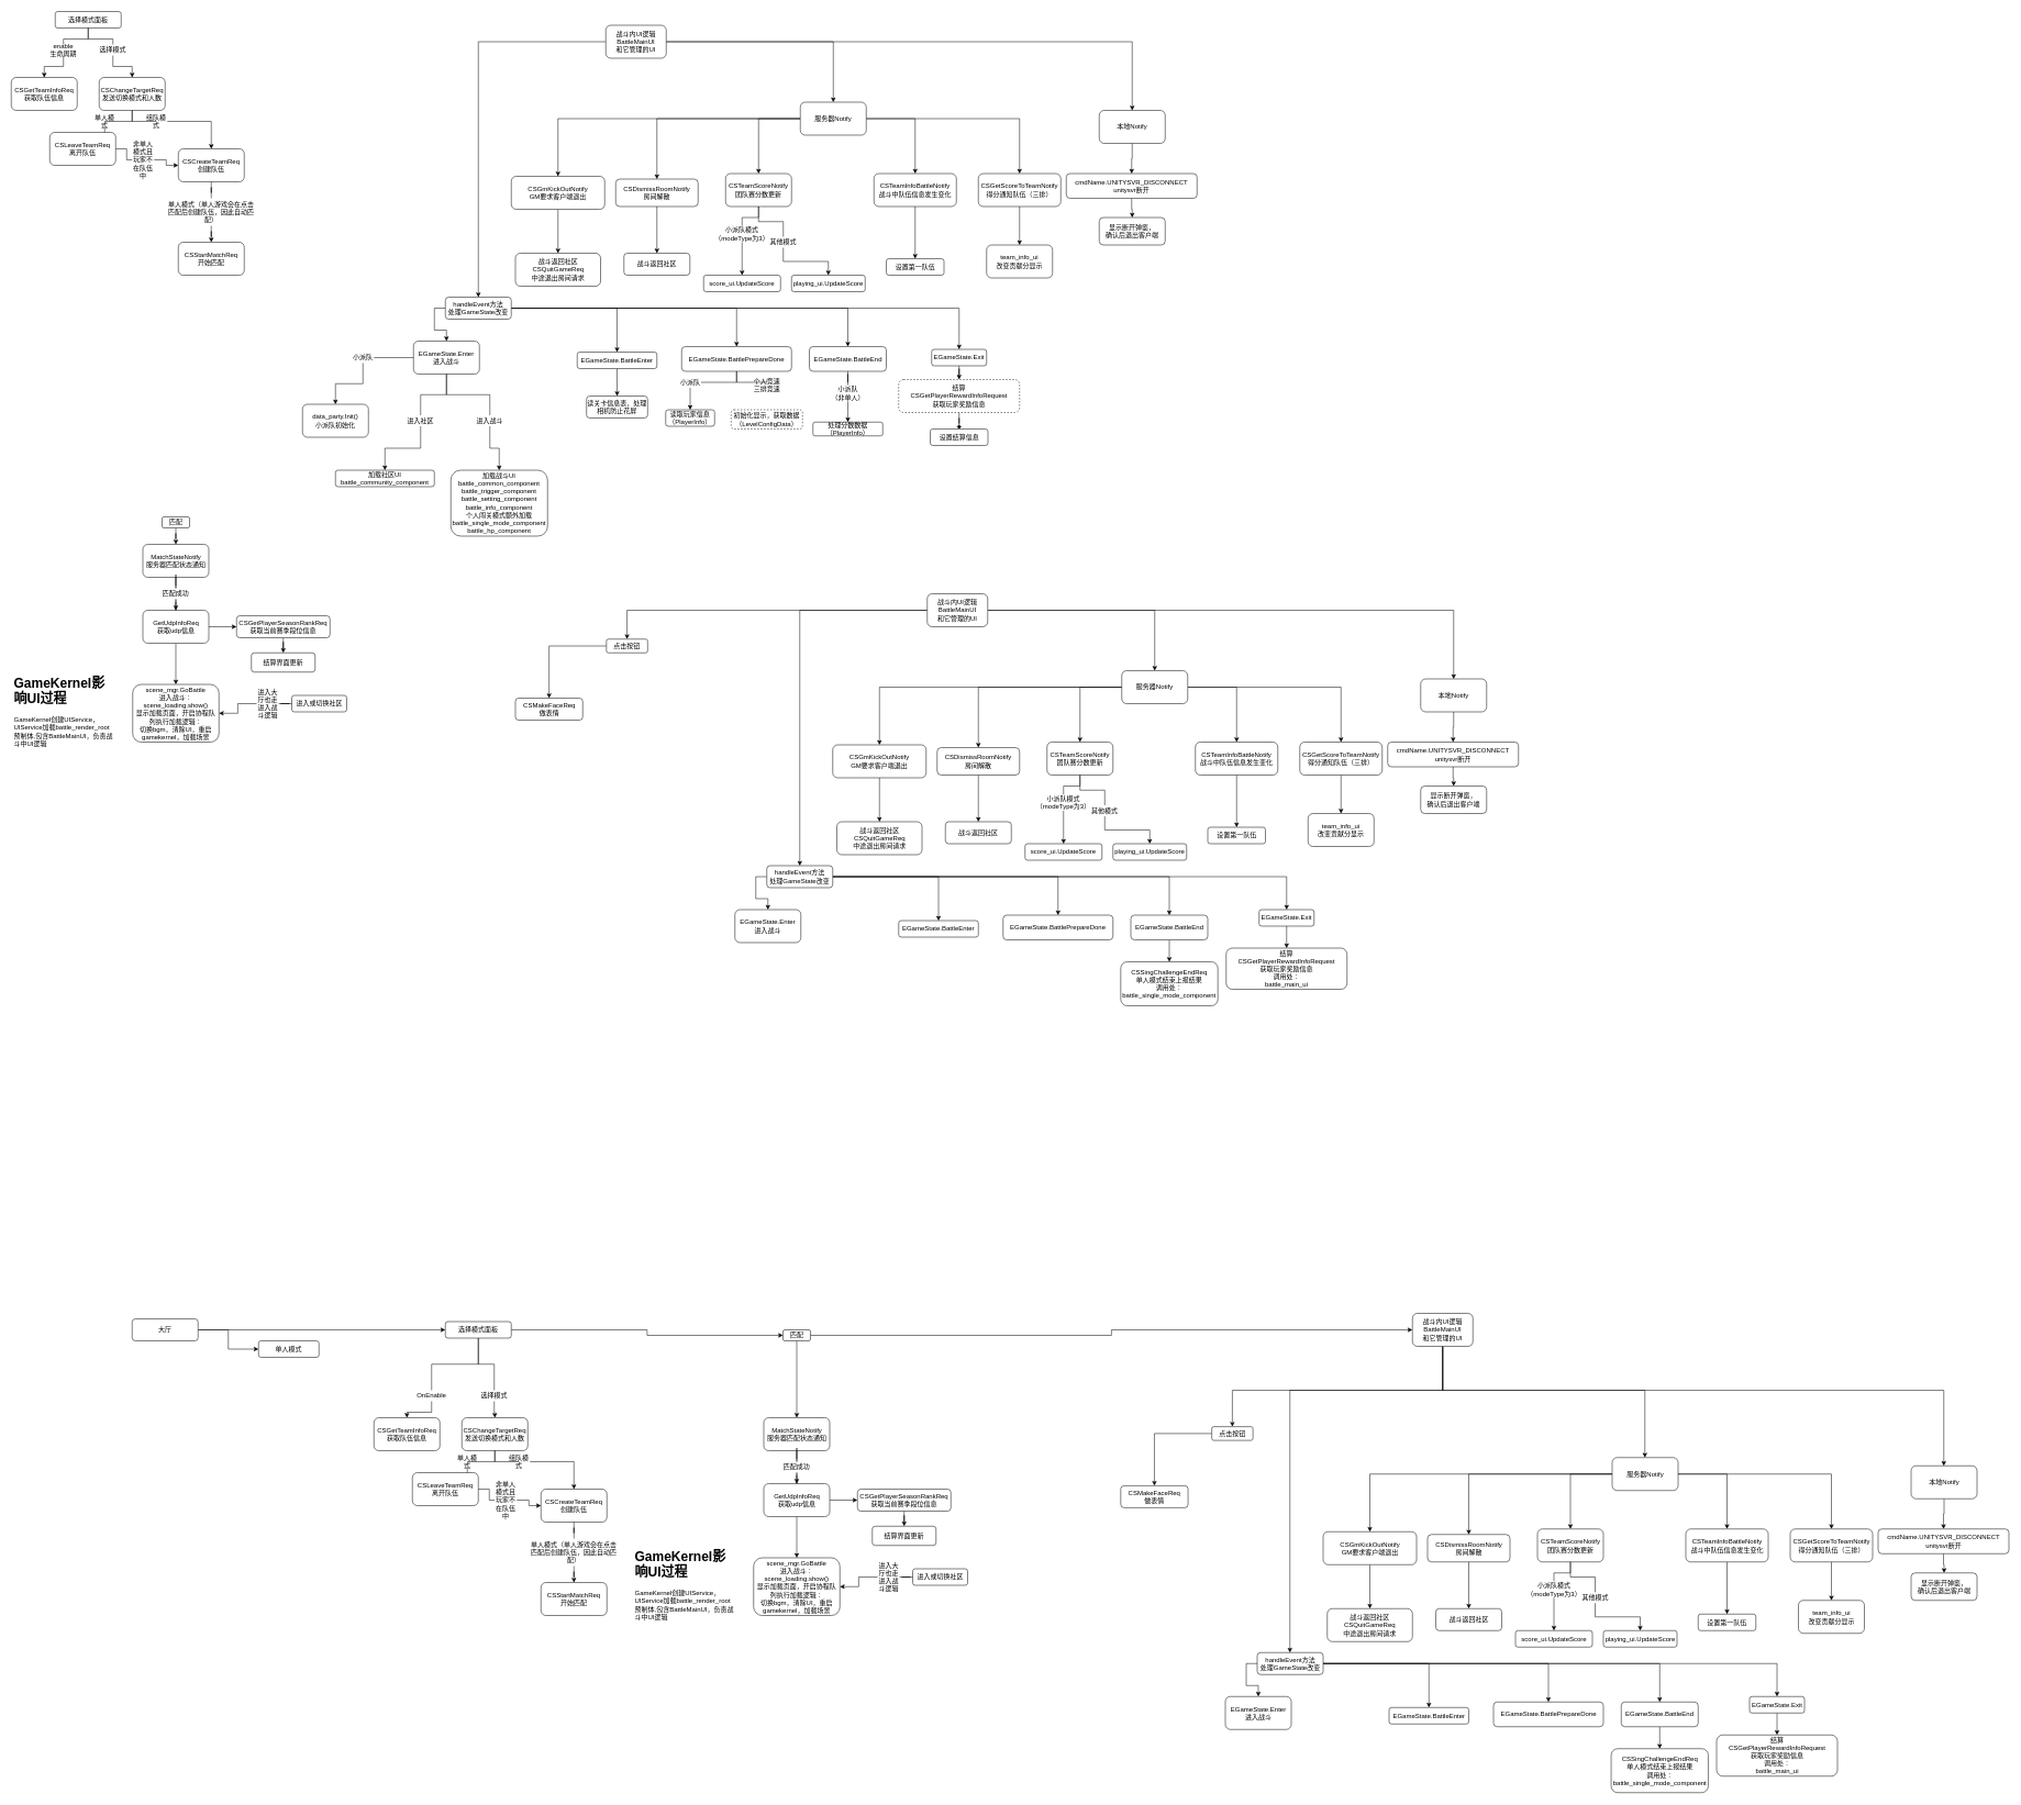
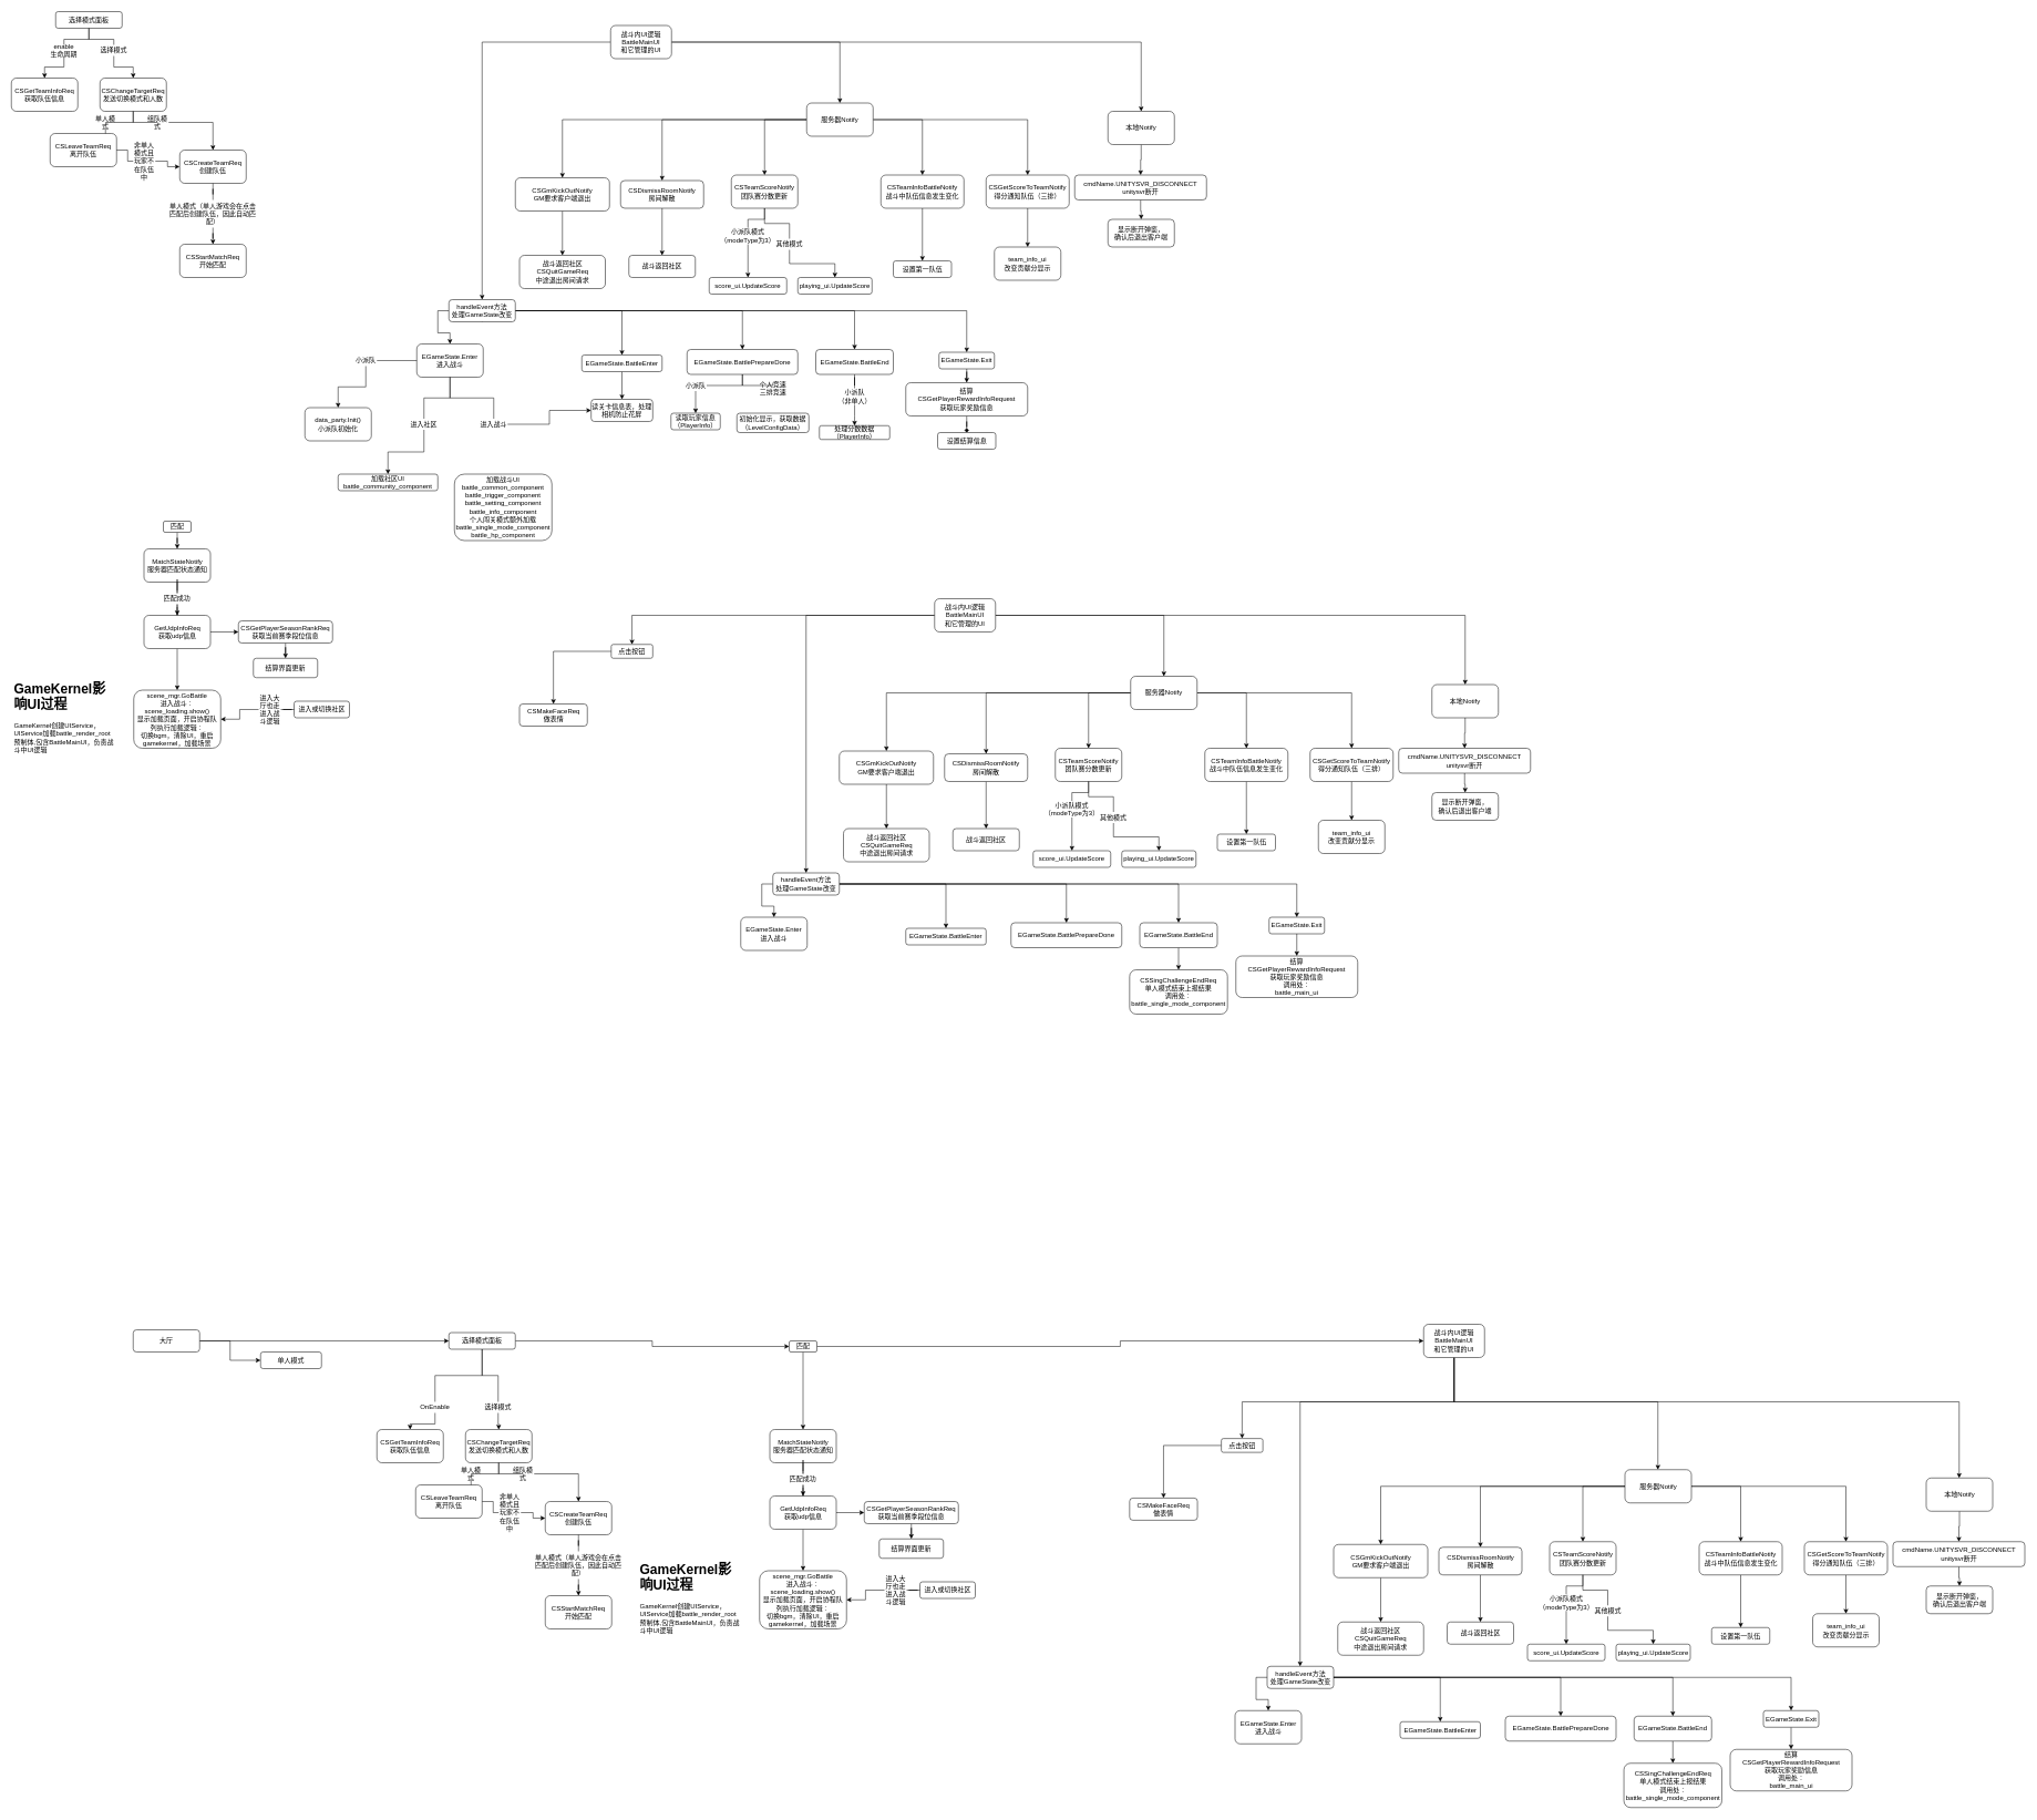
- <mxCell id="115" value="结算&lt;br&gt;CSGetPlayerRewardInfoRequest&lt;br&gt;获取玩家奖励信息" style="rounded=1;whiteSpace=wrap;html=1;dashed=1;" vertex="1" parent="1"><mxGeometry x="1635" y="690" width="220" height="60" as="geometry" /></mxCell>
+ <mxCell id="115" value="结算&lt;br&gt;CSGetPlayerRewardInfoRequest&lt;br&gt;获取玩家奖励信息" style="rounded=1;whiteSpace=wrap;html=1;" vertex="1" parent="1"><mxGeometry x="1635" y="690" width="220" height="60" as="geometry" /></mxCell>
- <mxCell id="104" value="初始化显示，获取数据（LevelConfigData）" style="rounded=1;whiteSpace=wrap;html=1;dashed=1;" vertex="1" parent="1"><mxGeometry x="1330" y="745" width="130" height="35" as="geometry" /></mxCell>
+ <mxCell id="104" value="初始化显示，获取数据（LevelConfigData）" style="rounded=1;whiteSpace=wrap;html=1;" vertex="1" parent="1"><mxGeometry x="1330" y="745" width="130" height="35" as="geometry" /></mxCell>
- <mxCell id="58" style="edgeStyle=orthogonalEdgeStyle;rounded=0;orthogonalLoop=1;jettySize=auto;html=1;startArrow=none;" parent="1" source="62" target="41" edge="1"><mxGeometry relative="1" as="geometry" /></mxCell>
+ <mxCell id="58" style="edgeStyle=orthogonalEdgeStyle;rounded=0;orthogonalLoop=1;jettySize=auto;html=1;startArrow=none;" parent="1" source="62" target="98" edge="1"><mxGeometry relative="1" as="geometry" /></mxCell>
